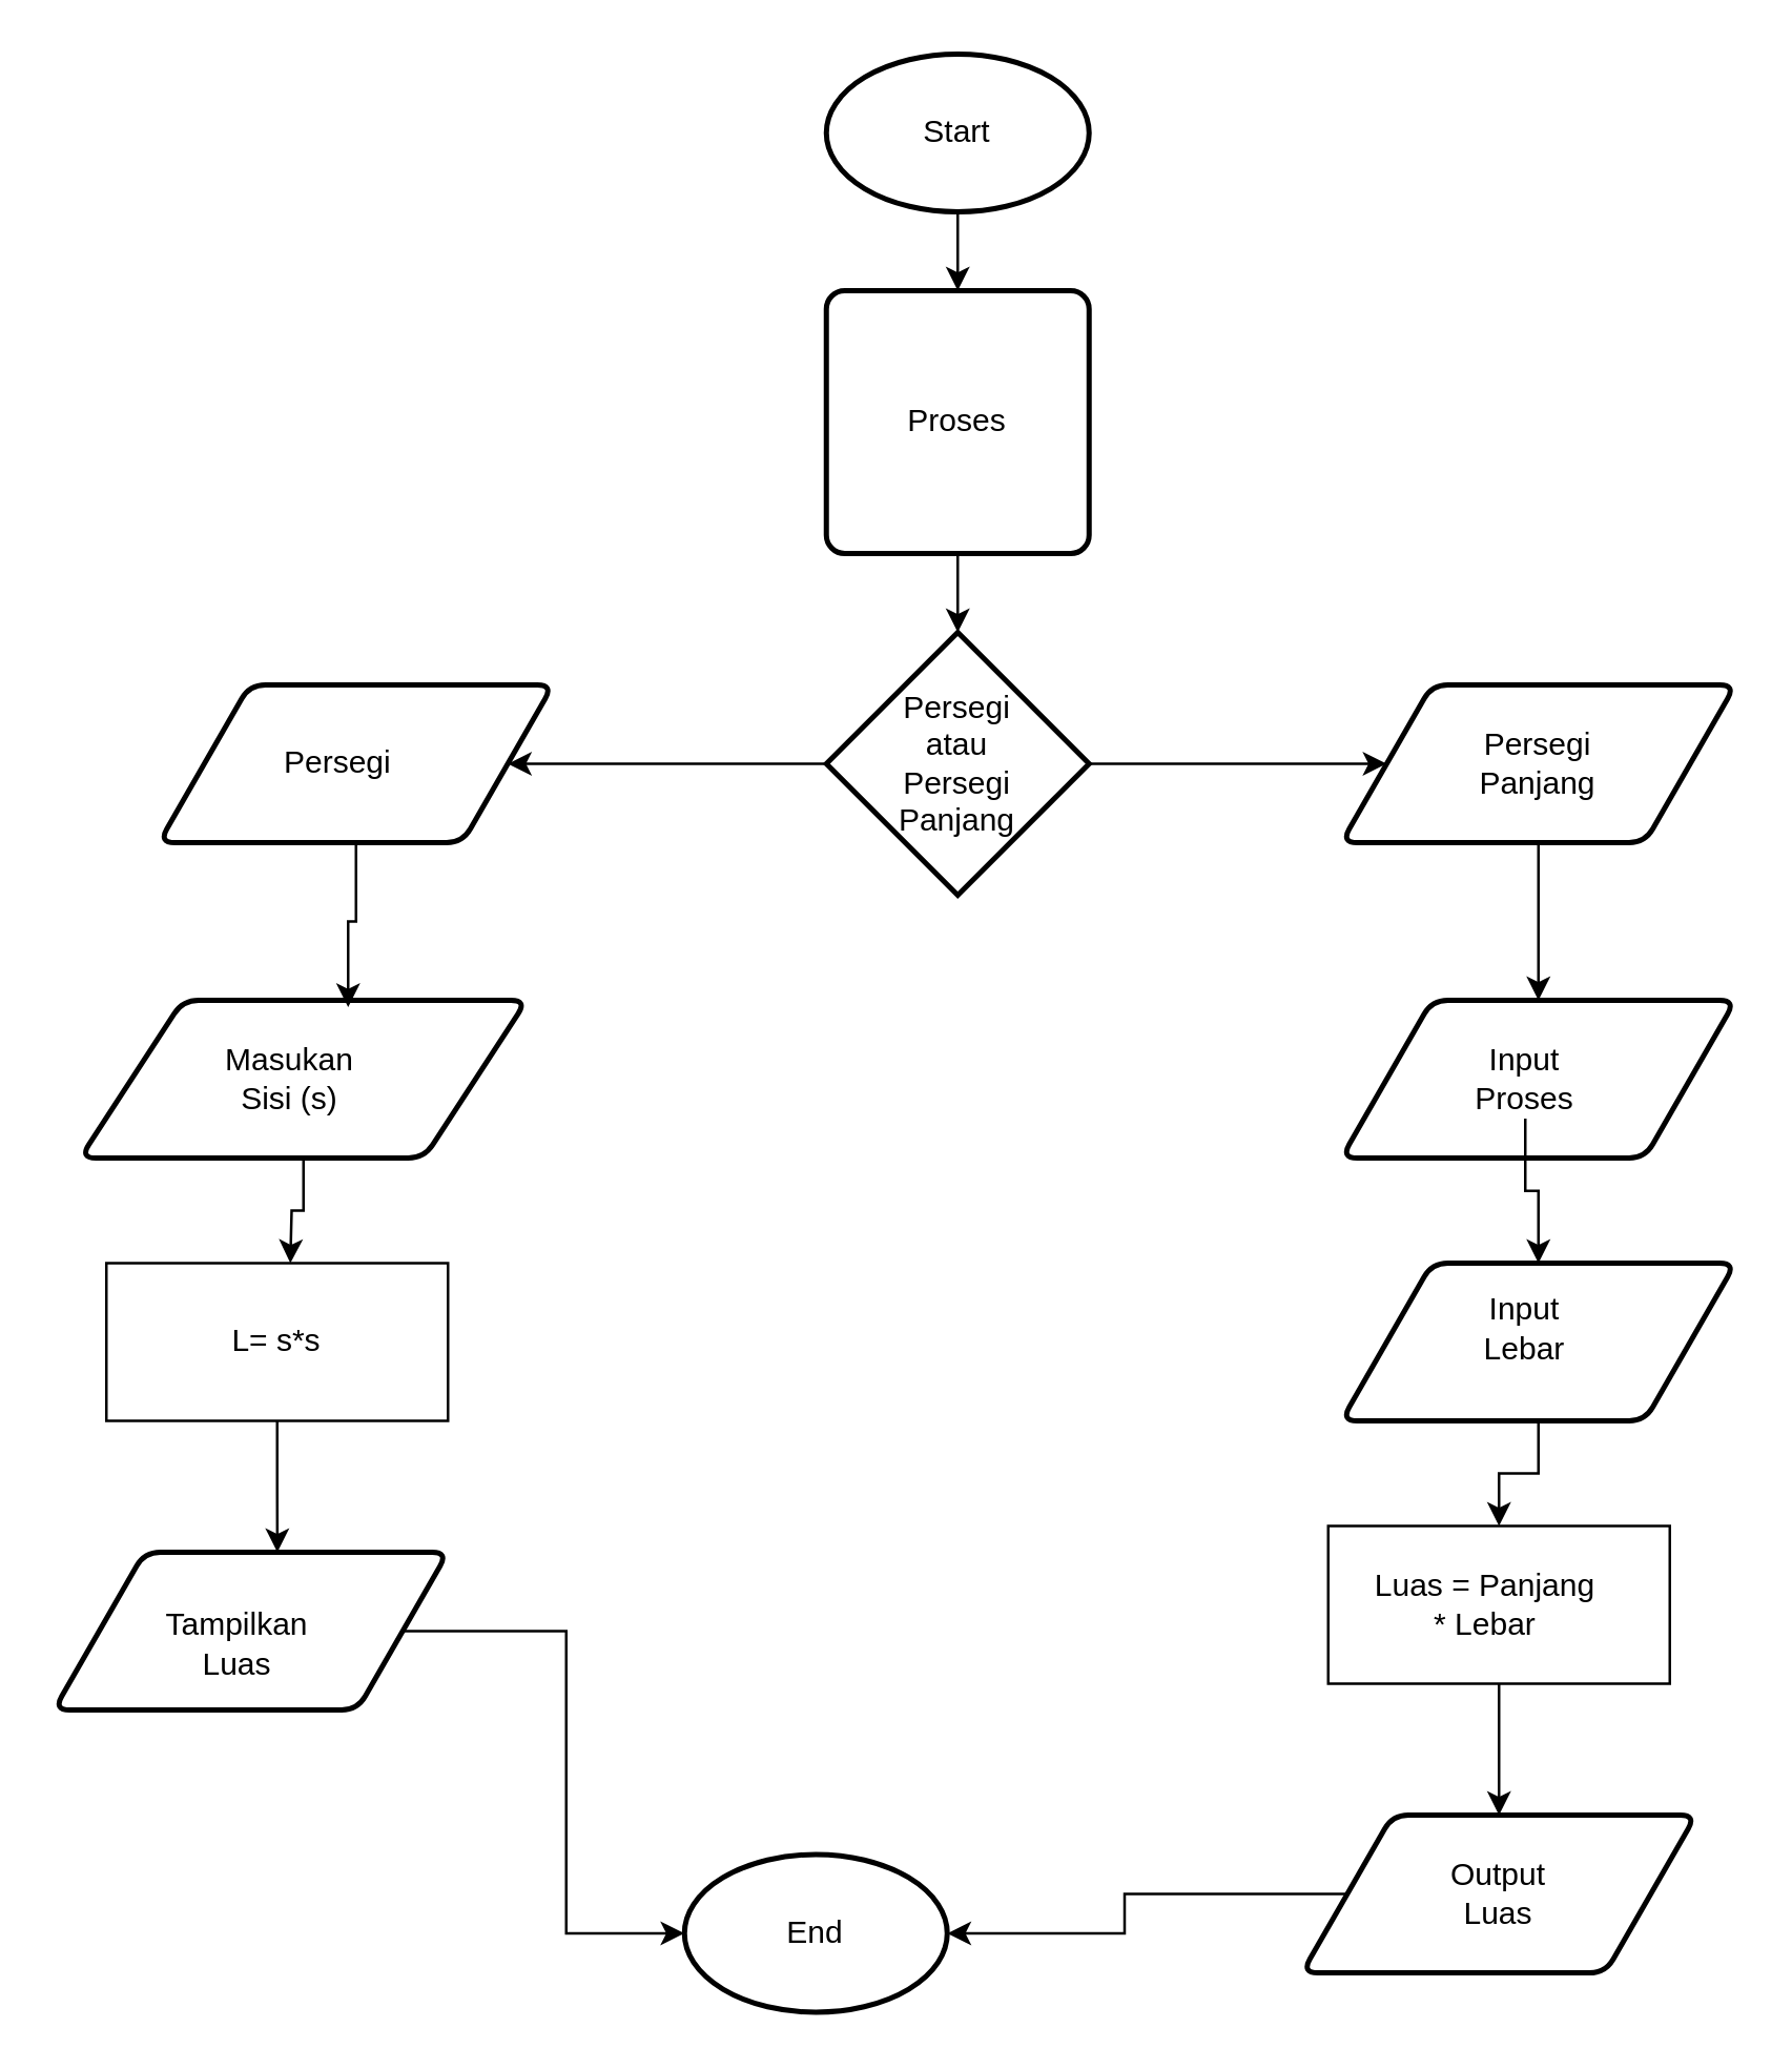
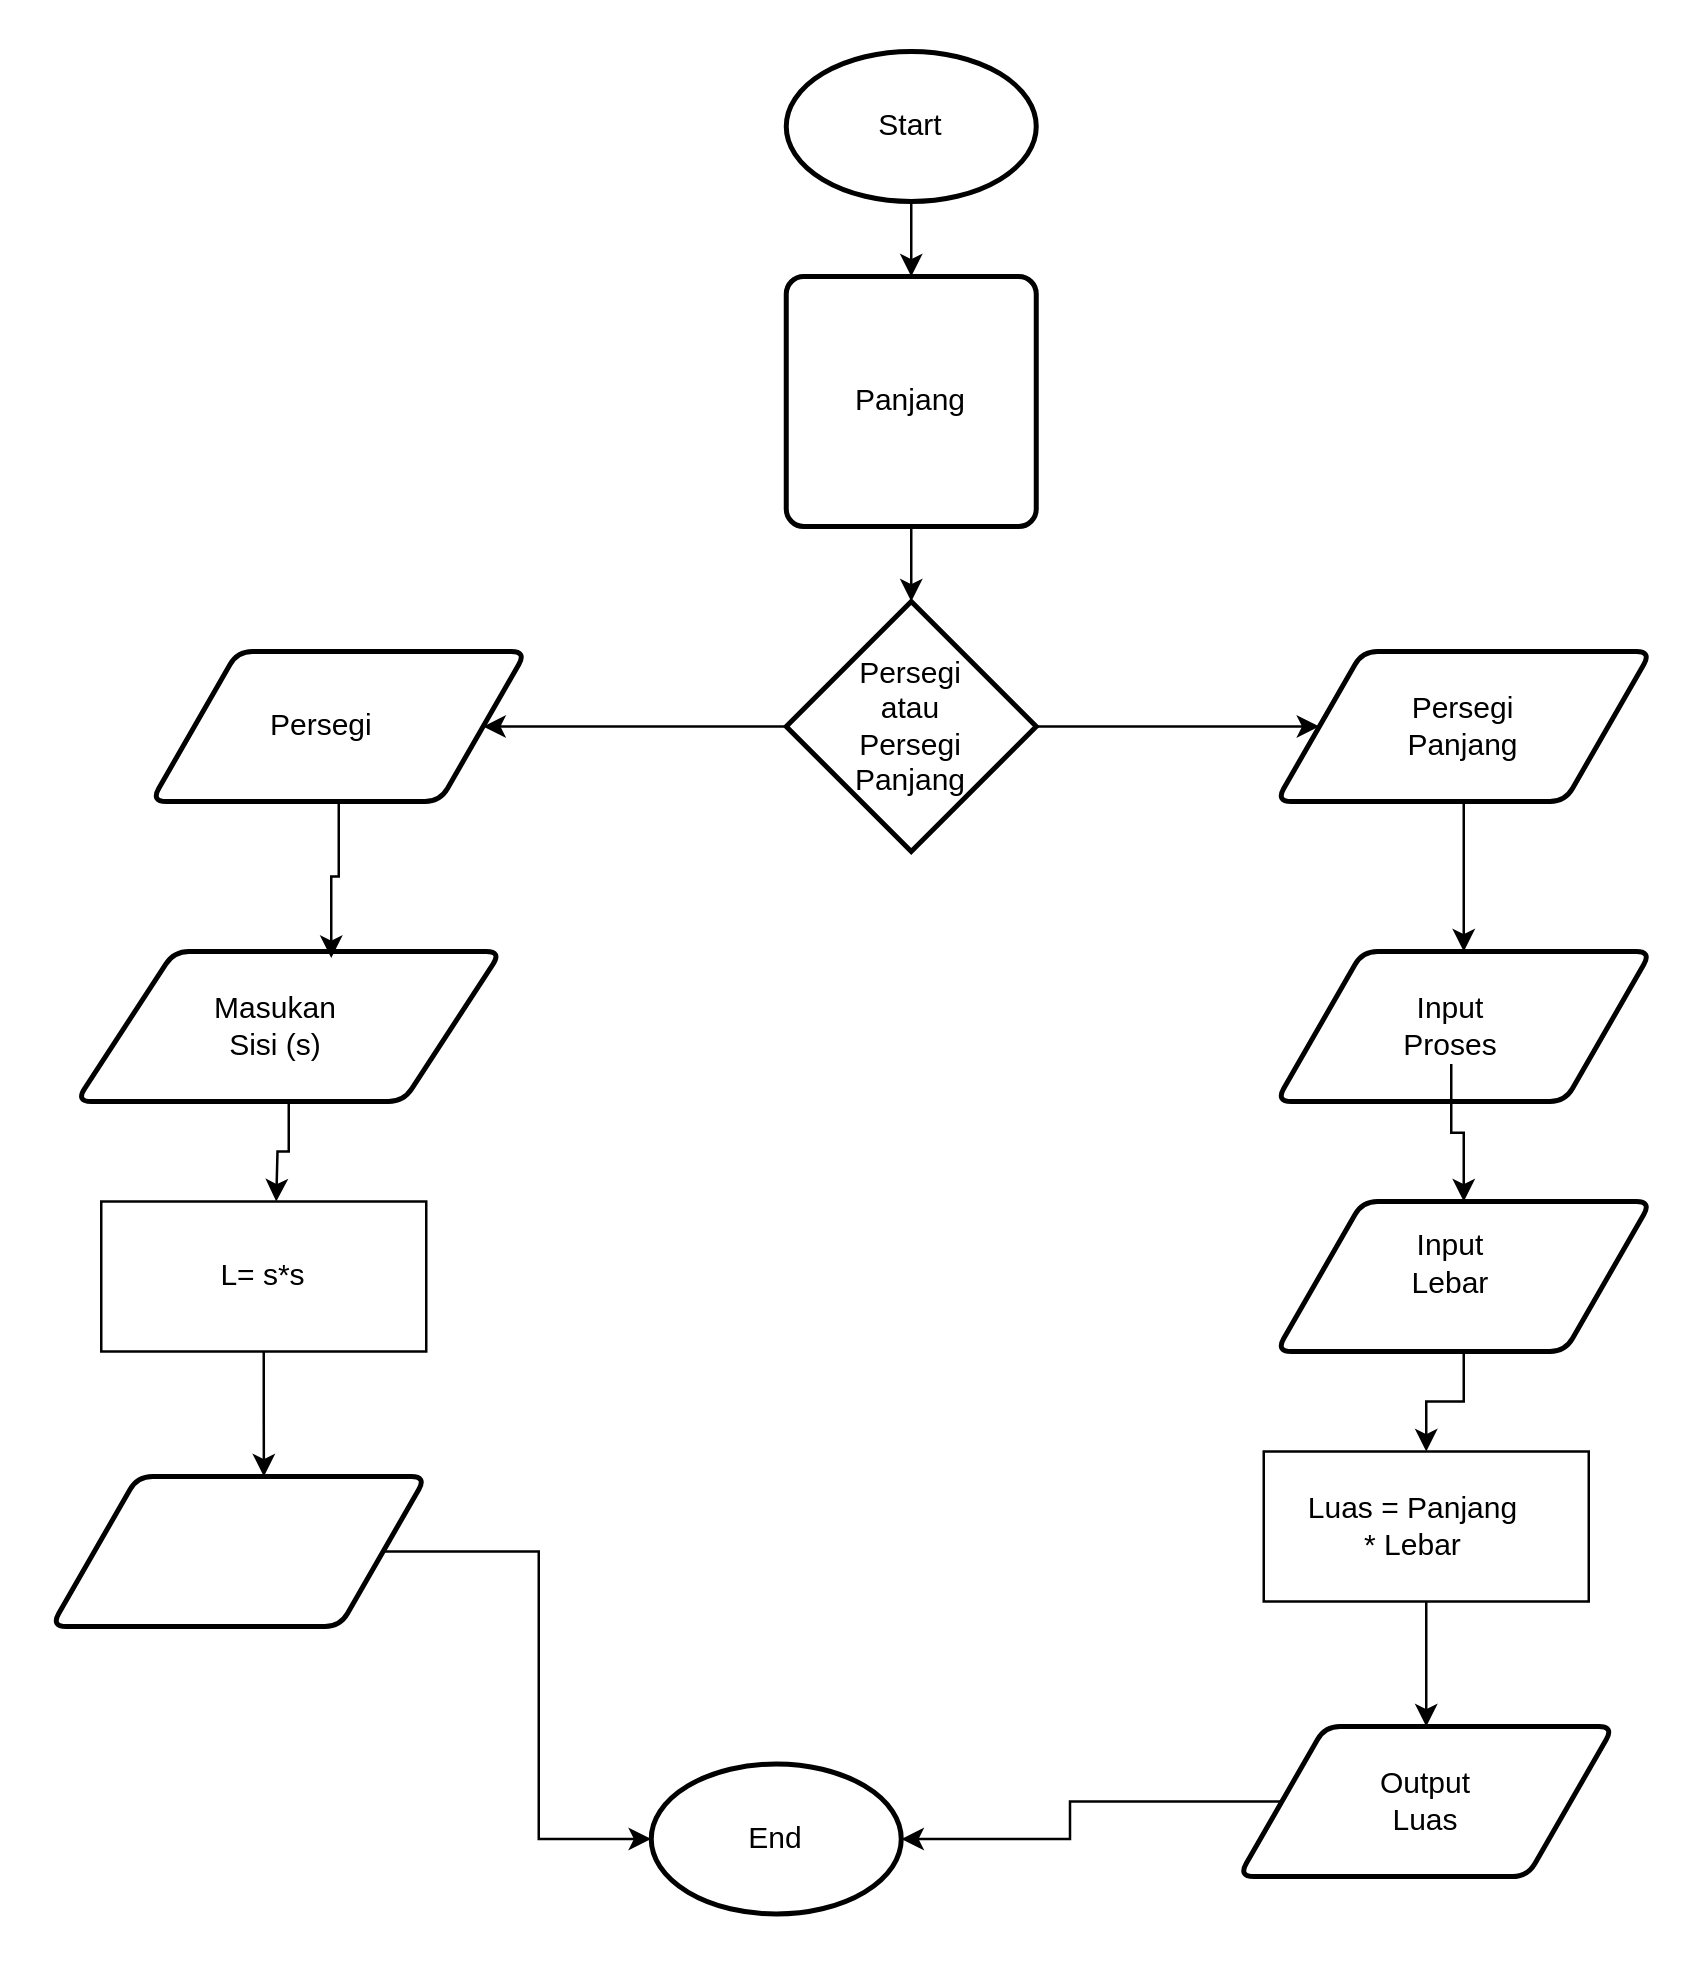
- <mxCell id="32" value="Proses" style="text;html=1;align=center;verticalAlign=middle;whiteSpace=wrap;rounded=0;" vertex="1" parent="1"><mxGeometry x="334" y="145" width="60" height="30" as="geometry" /></mxCell>
+ <mxCell id="32" value="Panjang" style="text;html=1;align=center;verticalAlign=middle;whiteSpace=wrap;rounded=0;" vertex="1" parent="1"><mxGeometry x="334" y="145" width="60" height="30" as="geometry" /></mxCell>
- <mxCell id="36" value="Tampilkan Luas" style="text;html=1;align=center;verticalAlign=middle;whiteSpace=wrap;rounded=0;" vertex="1" parent="1"><mxGeometry x="60" y="610" width="60" height="30" as="geometry" /></mxCell>
